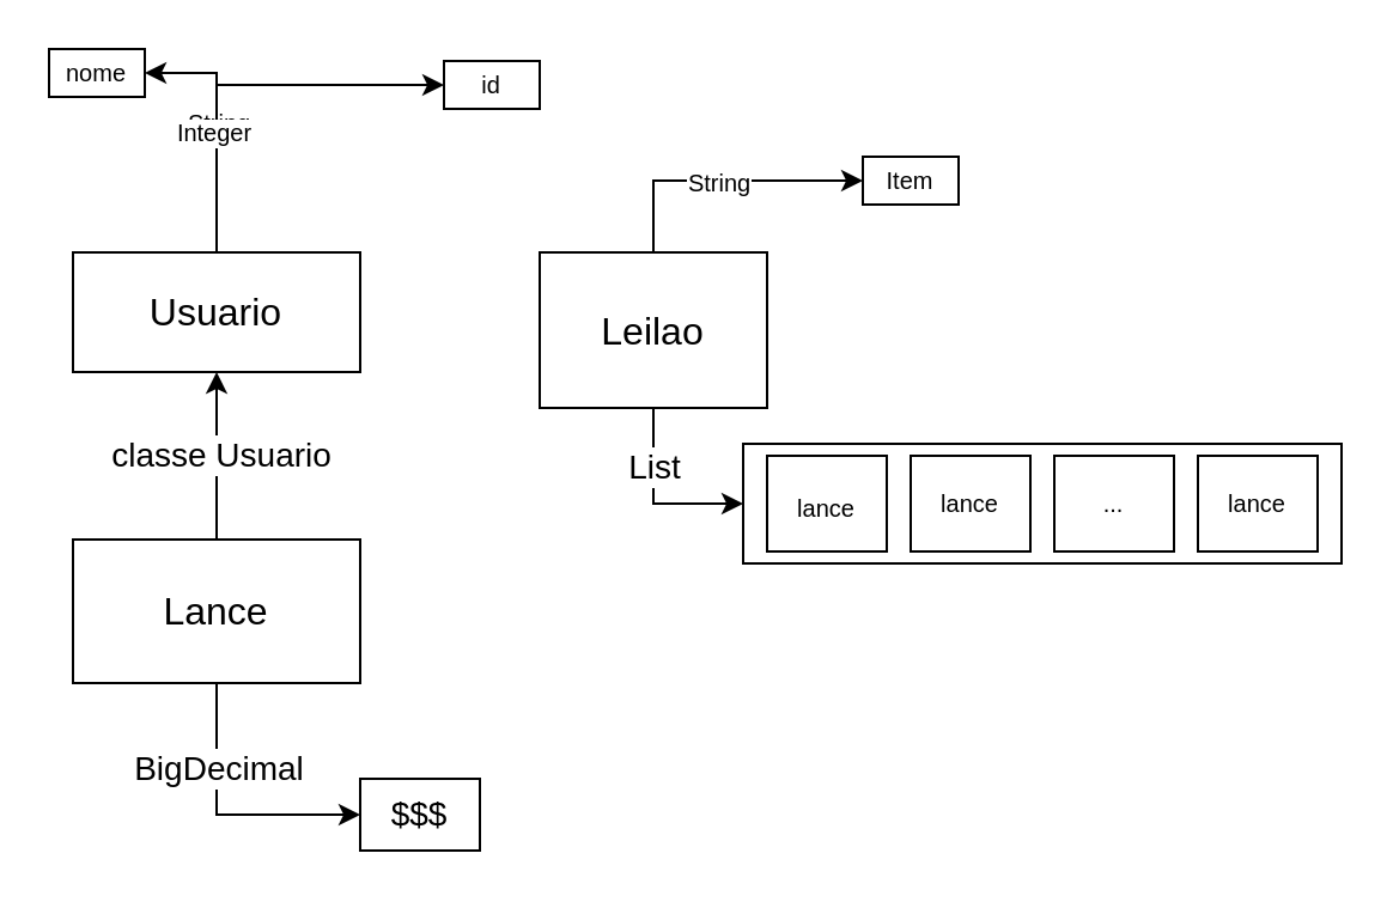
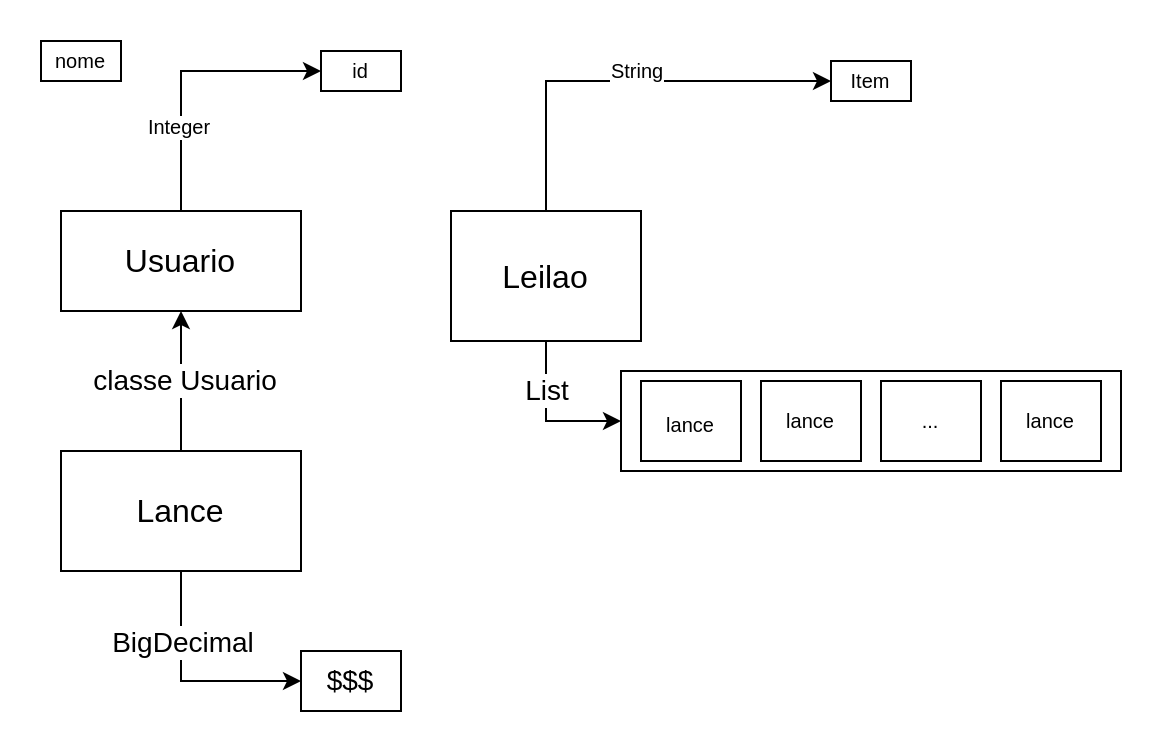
- <mxCell id="2" style="edgeStyle=orthogonalEdgeStyle;rounded=0;orthogonalLoop=1;jettySize=auto;html=1;entryX=1;entryY=0.5;entryDx=0;entryDy=0;fontSize=14;" edge="1" parent="1" source="6" target="24"><mxGeometry relative="1" as="geometry" /></mxCell>
- <mxCell id="3" value="String" style="edgeLabel;html=1;align=center;verticalAlign=middle;resizable=0;points=[];fontSize=10;" vertex="1" connectable="0" parent="2"><mxGeometry x="0.053" relative="1" as="geometry"><mxPoint as="offset" /></mxGeometry></mxCell>
- <mxCell id="25" value="id" style="text;html=1;fillColor=none;align=center;verticalAlign=middle;whiteSpace=wrap;rounded=0;fontSize=10;strokeColor=#000000;" vertex="1" parent="1"><mxGeometry x="185" y="25" width="40" height="20" as="geometry" /></mxCell>
+ <mxCell id="25" value="id" style="text;html=1;fillColor=none;align=center;verticalAlign=middle;whiteSpace=wrap;rounded=0;fontSize=10;strokeColor=#000000;" vertex="1" parent="1"><mxGeometry x="160" y="25" width="40" height="20" as="geometry" /></mxCell>
- <mxCell id="22" value="Item" style="text;html=1;fillColor=none;align=center;verticalAlign=middle;whiteSpace=wrap;rounded=0;fontSize=10;strokeColor=#000000;" vertex="1" parent="1"><mxGeometry x="360" y="65" width="40" height="20" as="geometry" /></mxCell>
+ <mxCell id="22" value="Item" style="text;html=1;fillColor=none;align=center;verticalAlign=middle;whiteSpace=wrap;rounded=0;fontSize=10;strokeColor=#000000;" vertex="1" parent="1"><mxGeometry x="415" y="30" width="40" height="20" as="geometry" /></mxCell>
